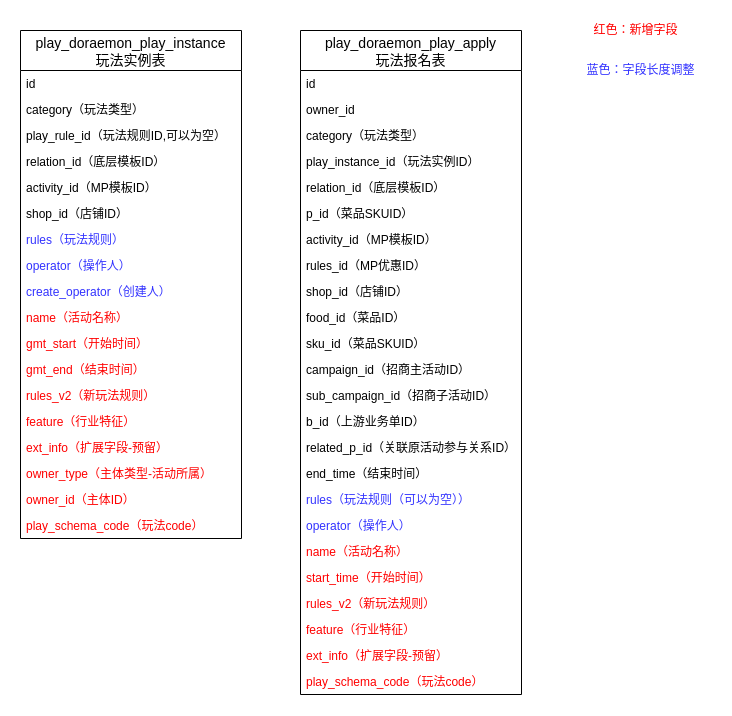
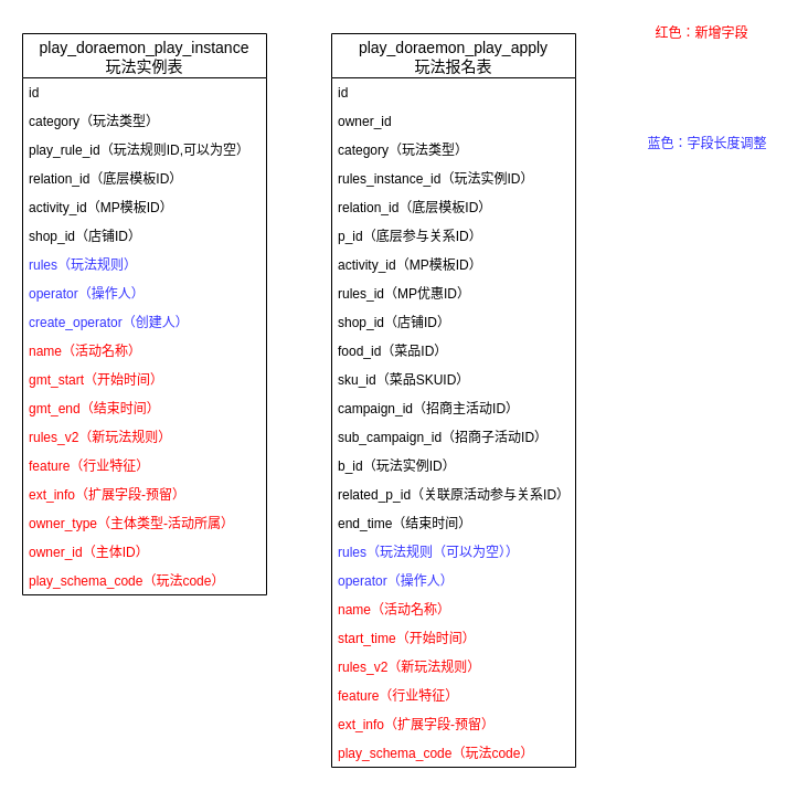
- <mxCell id="47" value="蓝色：字段长度调整" style="text;html=1;align=center;verticalAlign=middle;resizable=0;points=[];autosize=1;strokeColor=none;fillColor=none;fontColor=#3333FF;" vertex="1" parent="1"><mxGeometry x="570" y="60" width="140" height="20" as="geometry" /></mxCell>
+ <mxCell id="47" value="蓝色：字段长度调整" style="text;html=1;align=center;verticalAlign=middle;resizable=0;points=[];autosize=1;strokeColor=none;fillColor=none;fontColor=#3333FF;" vertex="1" parent="1"><mxGeometry x="570" y="120" width="140" height="20" as="geometry" /></mxCell>
- <mxCell id="25" value="play_instance_id（玩法实例ID）" style="text;strokeColor=none;fillColor=none;spacingLeft=4;spacingRight=4;overflow=hidden;rotatable=0;points=[[0,0.5],[1,0.5]];portConstraint=eastwest;fontSize=12;" vertex="1" parent="21"><mxGeometry y="118" width="221" height="26" as="geometry" /></mxCell>
+ <mxCell id="25" value="rules_instance_id（玩法实例ID）" style="text;strokeColor=none;fillColor=none;spacingLeft=4;spacingRight=4;overflow=hidden;rotatable=0;points=[[0,0.5],[1,0.5]];portConstraint=eastwest;fontSize=12;" vertex="1" parent="21"><mxGeometry y="118" width="221" height="26" as="geometry" /></mxCell>
- <mxCell id="27" value="p_id（菜品SKUID）" style="text;strokeColor=none;fillColor=none;spacingLeft=4;spacingRight=4;overflow=hidden;rotatable=0;points=[[0,0.5],[1,0.5]];portConstraint=eastwest;fontSize=12;fontColor=#000000;" vertex="1" parent="21"><mxGeometry y="170" width="221" height="26" as="geometry" /></mxCell>
+ <mxCell id="27" value="p_id（底层参与关系ID）" style="text;strokeColor=none;fillColor=none;spacingLeft=4;spacingRight=4;overflow=hidden;rotatable=0;points=[[0,0.5],[1,0.5]];portConstraint=eastwest;fontSize=12;fontColor=#000000;" vertex="1" parent="21"><mxGeometry y="170" width="221" height="26" as="geometry" /></mxCell>
- <mxCell id="35" value="b_id（上游业务单ID）" style="text;strokeColor=none;fillColor=none;spacingLeft=4;spacingRight=4;overflow=hidden;rotatable=0;points=[[0,0.5],[1,0.5]];portConstraint=eastwest;fontSize=12;fontColor=#000000;" vertex="1" parent="21"><mxGeometry y="378" width="221" height="26" as="geometry" /></mxCell>
+ <mxCell id="35" value="b_id（玩法实例ID）" style="text;strokeColor=none;fillColor=none;spacingLeft=4;spacingRight=4;overflow=hidden;rotatable=0;points=[[0,0.5],[1,0.5]];portConstraint=eastwest;fontSize=12;fontColor=#000000;" vertex="1" parent="21"><mxGeometry y="378" width="221" height="26" as="geometry" /></mxCell>
